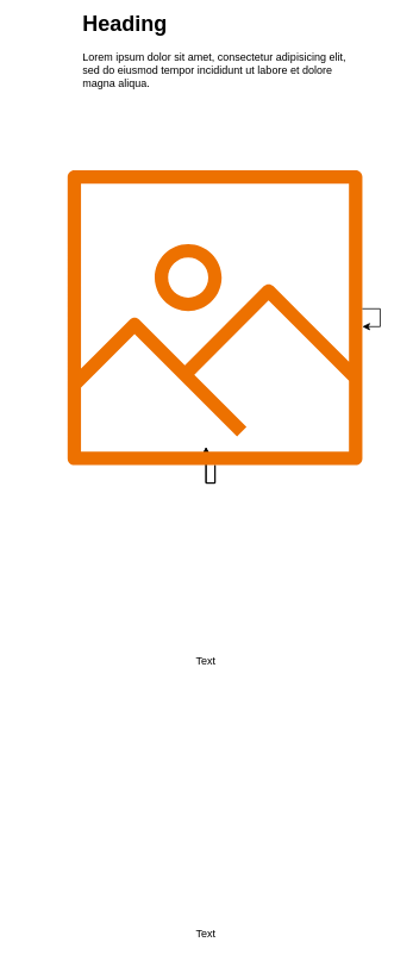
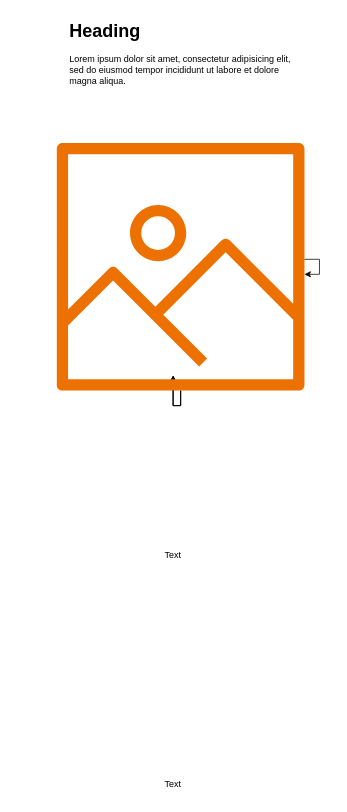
- <mxCell id="4" value="&lt;h1 style=&quot;margin-top: 0px;&quot;&gt;Heading&lt;/h1&gt;&lt;p&gt;Lorem ipsum dolor sit amet, consectetur adipisicing elit, sed do eiusmod tempor incididunt ut labore et dolore magna aliqua.&lt;/p&gt;" style="text;html=1;whiteSpace=wrap;overflow=hidden;rounded=0;" vertex="1" parent="1"><mxGeometry x="90" y="5" width="300" height="110" as="geometry" /></mxCell>
+ <mxCell id="4" value="&lt;h1 style=&quot;margin-top: 0px;&quot;&gt;Heading&lt;/h1&gt;&lt;p&gt;Lorem ipsum dolor sit amet, consectetur adipisicing elit, sed do eiusmod tempor incididunt ut labore et dolore magna aliqua.&lt;/p&gt;" style="text;html=1;whiteSpace=wrap;overflow=hidden;rounded=0;" vertex="1" parent="1"><mxGeometry x="90" width="300" height="110" as="geometry" y="20" /></mxCell>
